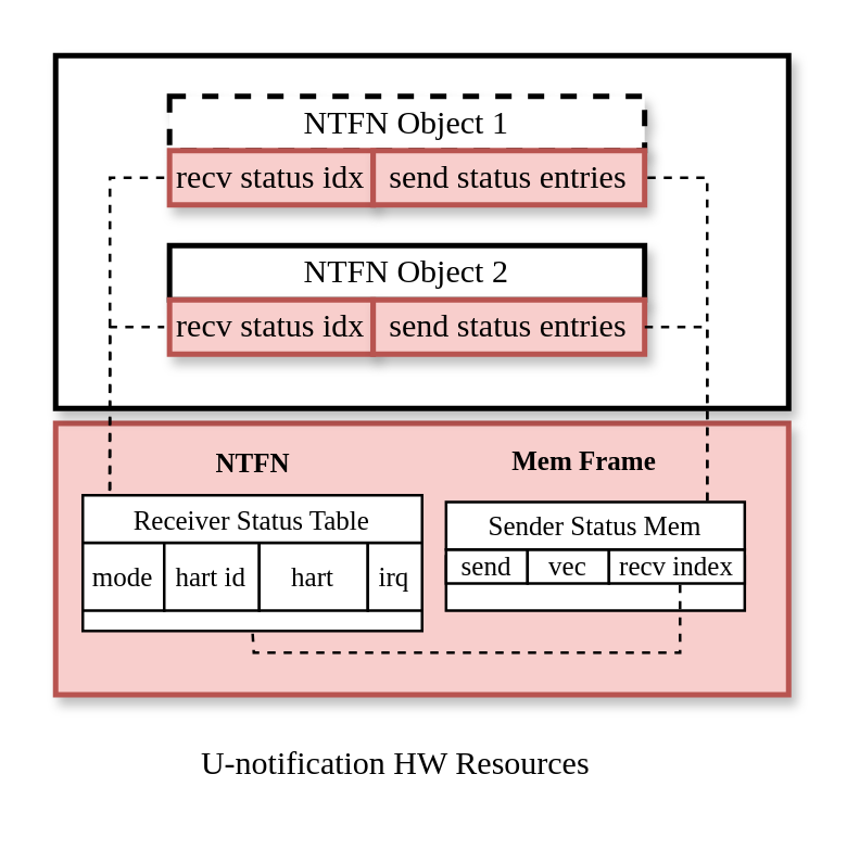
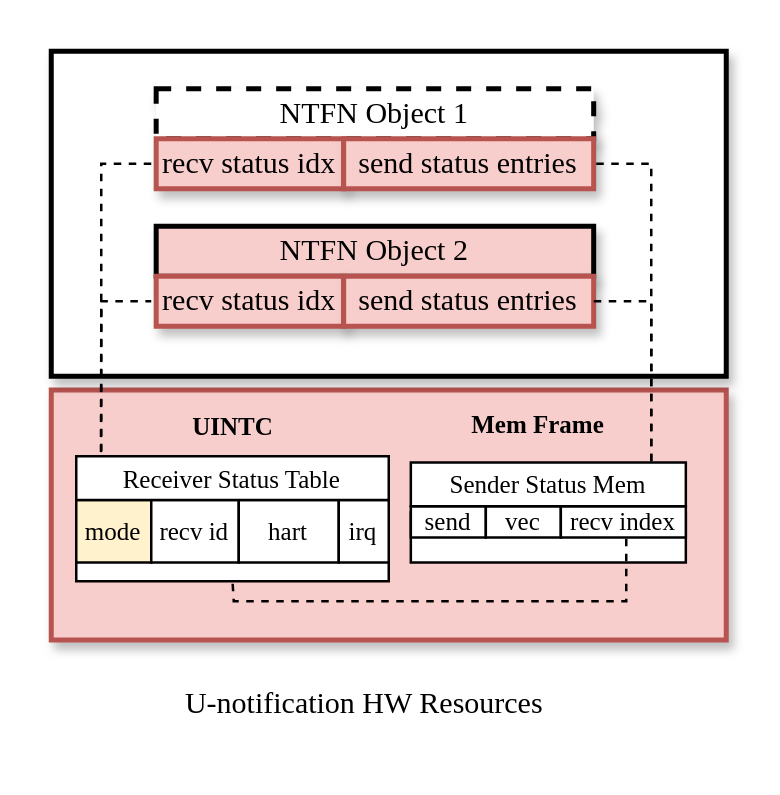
- <mxCell id="7" value="&lt;font face=&quot;Times New Roman&quot;&gt;NTFN Object 2&lt;/font&gt;" style="rounded=0;whiteSpace=wrap;html=1;strokeWidth=2;container=0;shadow=1;" vertex="1" parent="1"><mxGeometry x="61.97" y="90" width="175" height="20" as="geometry" /></mxCell>
+ <mxCell id="7" value="&lt;font face=&quot;Times New Roman&quot;&gt;NTFN Object 2&lt;/font&gt;" style="rounded=0;whiteSpace=wrap;html=1;strokeWidth=2;container=0;shadow=1;fillColor=#f8cecc;" vertex="1" parent="1"><mxGeometry x="61.97" y="90" width="175" height="20" as="geometry" /></mxCell>
- <mxCell id="27" value="&lt;font style=&quot;font-size: 10px;&quot; face=&quot;Times New Roman&quot;&gt;&lt;b&gt;NTFN&lt;/b&gt;&lt;/font&gt;" style="text;html=1;align=center;verticalAlign=middle;whiteSpace=wrap;rounded=0;fontFamily=Helvetica;fontSize=12;fontColor=default;autosize=1;resizable=0;shadow=1;glass=0;" vertex="1" parent="1"><mxGeometry x="62.5" y="154.5" width="60" height="30" as="geometry" /></mxCell>
+ <mxCell id="27" value="&lt;font style=&quot;font-size: 10px;&quot; face=&quot;Times New Roman&quot;&gt;&lt;b&gt;UINTC&lt;/b&gt;&lt;/font&gt;" style="text;html=1;align=center;verticalAlign=middle;whiteSpace=wrap;rounded=0;fontFamily=Helvetica;fontSize=12;fontColor=default;autosize=1;resizable=0;shadow=1;glass=0;" vertex="1" parent="1"><mxGeometry x="62.5" y="154.5" width="60" height="30" as="geometry" /></mxCell>
- <mxCell id="11" value="&lt;font style=&quot;font-size: 10px;&quot; face=&quot;Times New Roman&quot;&gt;mode&lt;/font&gt;" style="rounded=0;whiteSpace=wrap;html=1;" vertex="1" parent="1"><mxGeometry x="30" y="199.5" width="30" height="25" as="geometry" /></mxCell>
+ <mxCell id="11" value="&lt;font style=&quot;font-size: 10px;&quot; face=&quot;Times New Roman&quot;&gt;mode&lt;/font&gt;" style="rounded=0;whiteSpace=wrap;html=1;fillColor=#fff2cc;" vertex="1" parent="1"><mxGeometry x="30" y="199.5" width="30" height="25" as="geometry" /></mxCell>
- <mxCell id="12" value="&lt;font style=&quot;font-size: 10px;&quot; face=&quot;Times New Roman&quot;&gt;hart id&lt;/font&gt;" style="rounded=0;whiteSpace=wrap;html=1;" vertex="1" parent="1"><mxGeometry x="60" y="199.5" width="35" height="25" as="geometry" /></mxCell>
+ <mxCell id="12" value="&lt;font style=&quot;font-size: 10px;&quot; face=&quot;Times New Roman&quot;&gt;recv id&lt;/font&gt;" style="rounded=0;whiteSpace=wrap;html=1;" vertex="1" parent="1"><mxGeometry x="60" y="199.5" width="35" height="25" as="geometry" /></mxCell>
